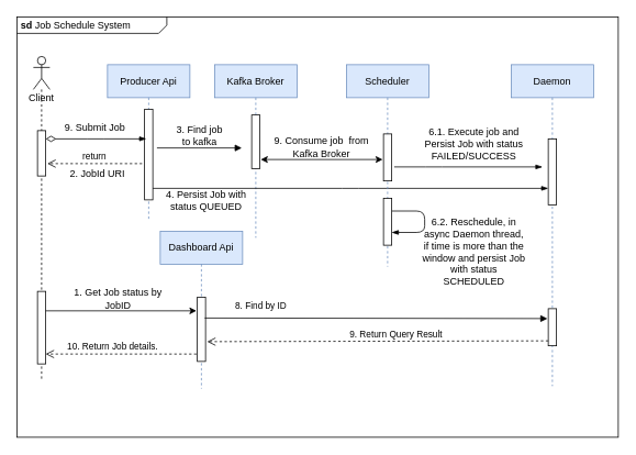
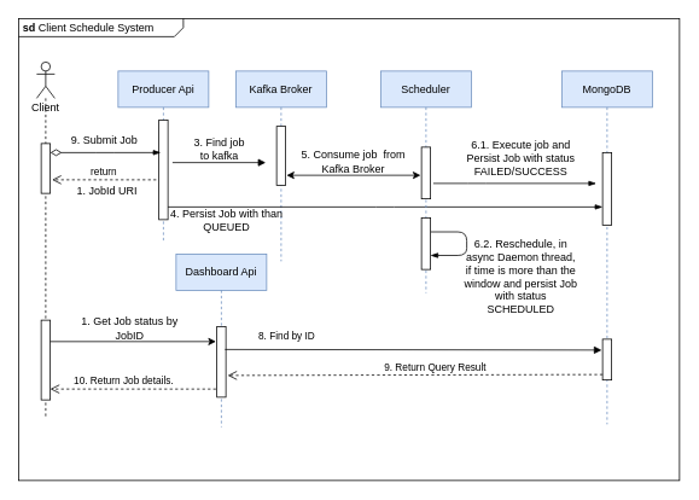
- <mxCell id="2" value="&lt;p style=&quot;margin: 0px ; margin-top: 4px ; margin-left: 5px ; text-align: left&quot;&gt;&lt;b&gt;sd&lt;/b&gt;  Job Schedule System&lt;/p&gt;" style="html=1;shape=mxgraph.sysml.package;overflow=fill;labelX=182;align=left;spacingLeft=5;verticalAlign=top;spacingTop=-3;" parent="1" vertex="1"><mxGeometry x="20" y="20" width="730" height="510" as="geometry" /></mxCell>
+ <mxCell id="2" value="&lt;p style=&quot;margin: 0px ; margin-top: 4px ; margin-left: 5px ; text-align: left&quot;&gt;&lt;b&gt;sd&lt;/b&gt;  Client Schedule System&lt;/p&gt;" style="html=1;shape=mxgraph.sysml.package;overflow=fill;labelX=182;align=left;spacingLeft=5;verticalAlign=top;spacingTop=-3;" parent="1" vertex="1"><mxGeometry x="20" y="20" width="730" height="510" as="geometry" /></mxCell>
- <mxCell id="15" value="Daemon" style="shape=umlLifeline;perimeter=lifelinePerimeter;whiteSpace=wrap;html=1;container=1;collapsible=0;recursiveResize=0;outlineConnect=0;fillColor=#dae8fc;strokeColor=#6c8ebf;" parent="1" vertex="1"><mxGeometry x="620" y="78" width="100" height="390" as="geometry" /></mxCell>
+ <mxCell id="15" value="MongoDB" style="shape=umlLifeline;perimeter=lifelinePerimeter;whiteSpace=wrap;html=1;container=1;collapsible=0;recursiveResize=0;outlineConnect=0;fillColor=#dae8fc;strokeColor=#6c8ebf;" parent="1" vertex="1"><mxGeometry x="620" y="78" width="100" height="390" as="geometry" /></mxCell>
- <mxCell id="23" value="9. Consume job &amp;nbsp;from Kafka Broker" style="text;html=1;strokeColor=none;fillColor=none;align=center;verticalAlign=middle;whiteSpace=wrap;rounded=0;" parent="1" vertex="1"><mxGeometry x="325" y="168" width="130" height="20" as="geometry" /></mxCell>
+ <mxCell id="23" value="5. Consume job &amp;nbsp;from Kafka Broker" style="text;html=1;strokeColor=none;fillColor=none;align=center;verticalAlign=middle;whiteSpace=wrap;rounded=0;" parent="1" vertex="1"><mxGeometry x="325" y="168" width="130" height="20" as="geometry" /></mxCell>
- <mxCell id="11" value="2. JobId URI" style="text;html=1;strokeColor=none;fillColor=none;align=center;verticalAlign=middle;whiteSpace=wrap;rounded=0;" parent="1" vertex="1"><mxGeometry x="63" y="201" width="110" height="20" as="geometry" /></mxCell>
+ <mxCell id="11" value="1. JobId URI" style="text;html=1;strokeColor=none;fillColor=none;align=center;verticalAlign=middle;whiteSpace=wrap;rounded=0;" parent="1" vertex="1"><mxGeometry x="63" y="201" width="110" height="20" as="geometry" /></mxCell>
- <mxCell id="17" value="4. Persist Job with status QUEUED" style="text;html=1;strokeColor=none;fillColor=none;align=center;verticalAlign=middle;whiteSpace=wrap;rounded=0;" parent="1" vertex="1"><mxGeometry x="185" y="233" width="130" height="20" as="geometry" /></mxCell>
+ <mxCell id="17" value="4. Persist Job with than QUEUED" style="text;html=1;strokeColor=none;fillColor=none;align=center;verticalAlign=middle;whiteSpace=wrap;rounded=0;" parent="1" vertex="1"><mxGeometry x="185" y="233" width="130" height="20" as="geometry" /></mxCell>
